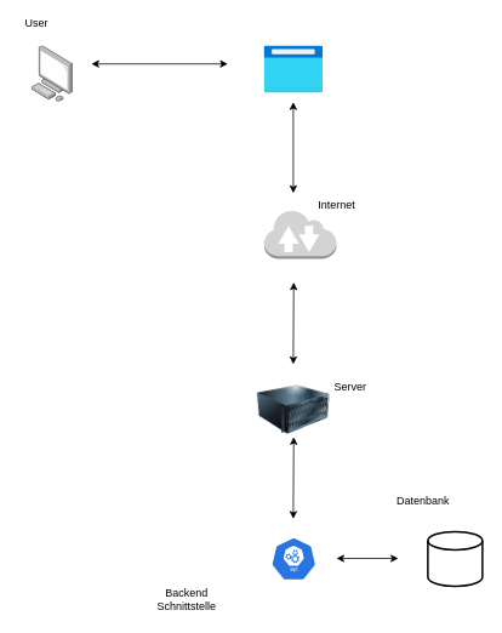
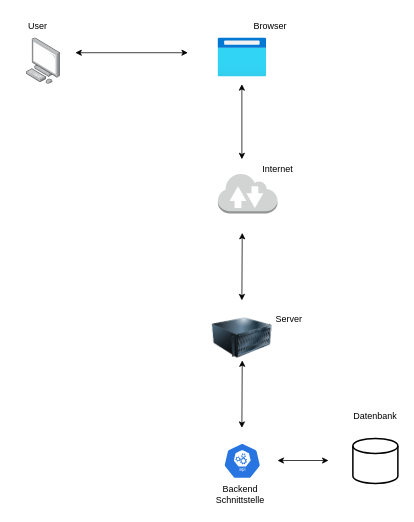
- <mxCell id="5" value="User" style="text;html=1;strokeColor=none;fillColor=none;align=center;verticalAlign=middle;whiteSpace=wrap;rounded=0;" vertex="1" parent="1"><mxGeometry x="10" y="10" width="60" height="30" as="geometry" /></mxCell>
+ <mxCell id="5" value="User" style="text;html=1;strokeColor=none;fillColor=none;align=center;verticalAlign=middle;whiteSpace=wrap;rounded=0;" vertex="1" parent="1"><mxGeometry x="20" y="20" width="60" height="30" as="geometry" /></mxCell>
+ <mxCell id="11" value="Browser" style="text;html=1;strokeColor=none;fillColor=none;align=center;verticalAlign=middle;whiteSpace=wrap;rounded=0;" vertex="1" parent="1"><mxGeometry x="330" y="20" width="60" height="30" as="geometry" /></mxCell>
- <mxCell id="17" value="Datenbank" style="text;html=1;strokeColor=none;fillColor=none;align=center;verticalAlign=middle;whiteSpace=wrap;rounded=0;" vertex="1" parent="1"><mxGeometry x="435" y="535" width="60" height="30" as="geometry" /></mxCell>
+ <mxCell id="17" value="Datenbank" style="text;html=1;strokeColor=none;fillColor=none;align=center;verticalAlign=middle;whiteSpace=wrap;rounded=0;" vertex="1" parent="1"><mxGeometry x="470" y="540" width="60" height="30" as="geometry" /></mxCell>
- <mxCell id="18" value="Backend Schnittstelle" style="text;html=1;strokeColor=none;fillColor=none;align=center;verticalAlign=middle;whiteSpace=wrap;rounded=0;" vertex="1" parent="1"><mxGeometry x="175" y="644" width="60" height="30" as="geometry" /></mxCell>
+ <mxCell id="18" value="Backend Schnittstelle" style="text;html=1;strokeColor=none;fillColor=none;align=center;verticalAlign=middle;whiteSpace=wrap;rounded=0;" vertex="1" parent="1"><mxGeometry x="290" y="644" width="60" height="30" as="geometry" /></mxCell>
